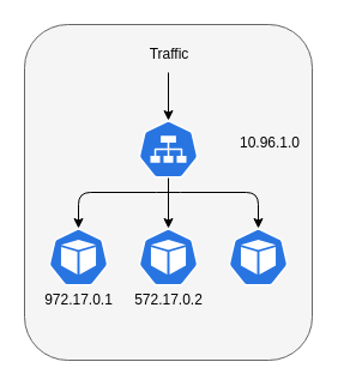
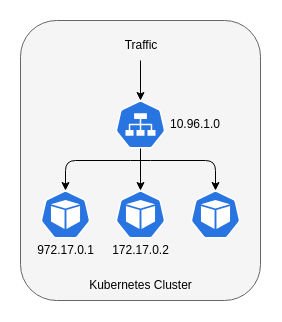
- <mxCell id="14" value="10.96.1.0" style="text;html=1;strokeColor=none;fillColor=none;align=center;verticalAlign=middle;whiteSpace=wrap;rounded=0;" parent="1" vertex="1"><mxGeometry x="195" y="104" width="60" height="30" as="geometry" /></mxCell>
+ <mxCell id="14" value="10.96.1.0" style="text;html=1;strokeColor=none;fillColor=none;align=center;verticalAlign=middle;whiteSpace=wrap;rounded=0;" parent="1" vertex="1"><mxGeometry x="165" y="109" width="60" height="30" as="geometry" /></mxCell>
- <mxCell id="11" value="572.17.0.2" style="text;html=1;strokeColor=none;fillColor=none;align=center;verticalAlign=middle;whiteSpace=wrap;rounded=0;" parent="1" vertex="1"><mxGeometry x="112.5" y="240" width="55" height="20" as="geometry" /></mxCell>
+ <mxCell id="11" value="172.17.0.2" style="text;html=1;strokeColor=none;fillColor=none;align=center;verticalAlign=middle;whiteSpace=wrap;rounded=0;" parent="1" vertex="1"><mxGeometry x="112.5" y="240" width="55" height="20" as="geometry" /></mxCell>
+ <mxCell id="12" value="Kubernetes Cluster" style="text;html=1;strokeColor=none;fillColor=none;align=center;verticalAlign=middle;whiteSpace=wrap;rounded=0;" parent="1" vertex="1"><mxGeometry x="82.5" y="270" width="115" height="30" as="geometry" /></mxCell>
